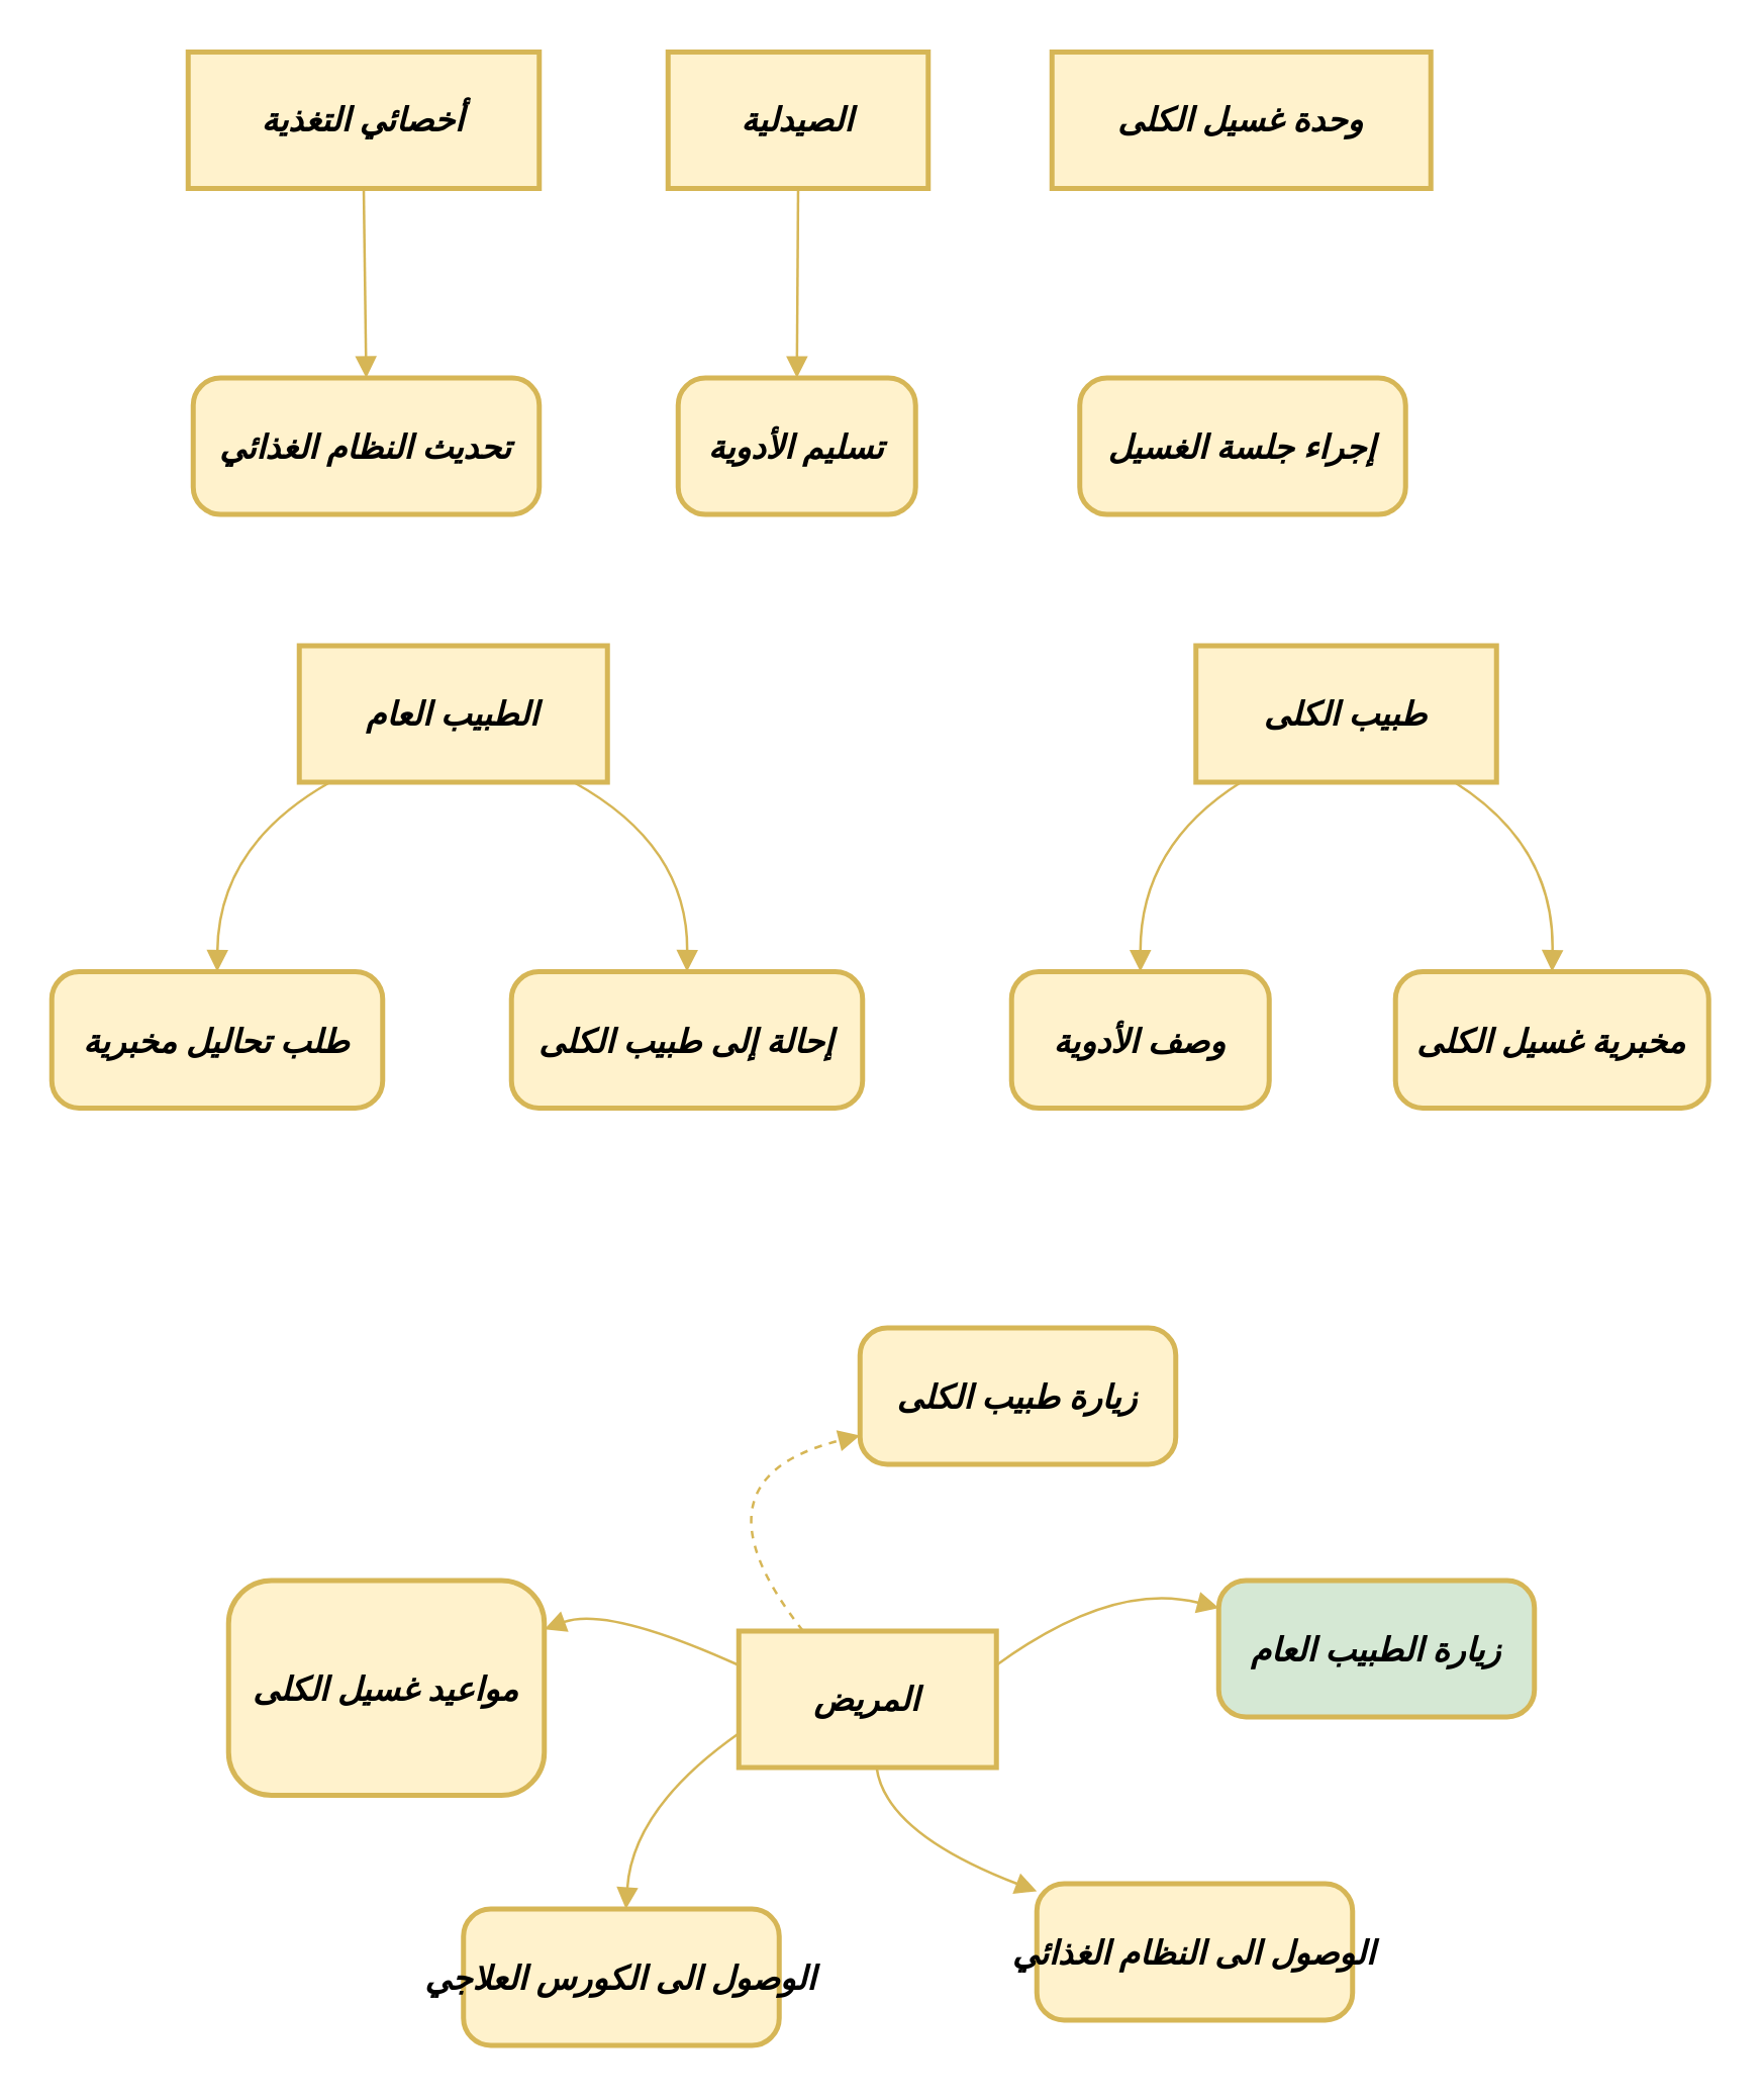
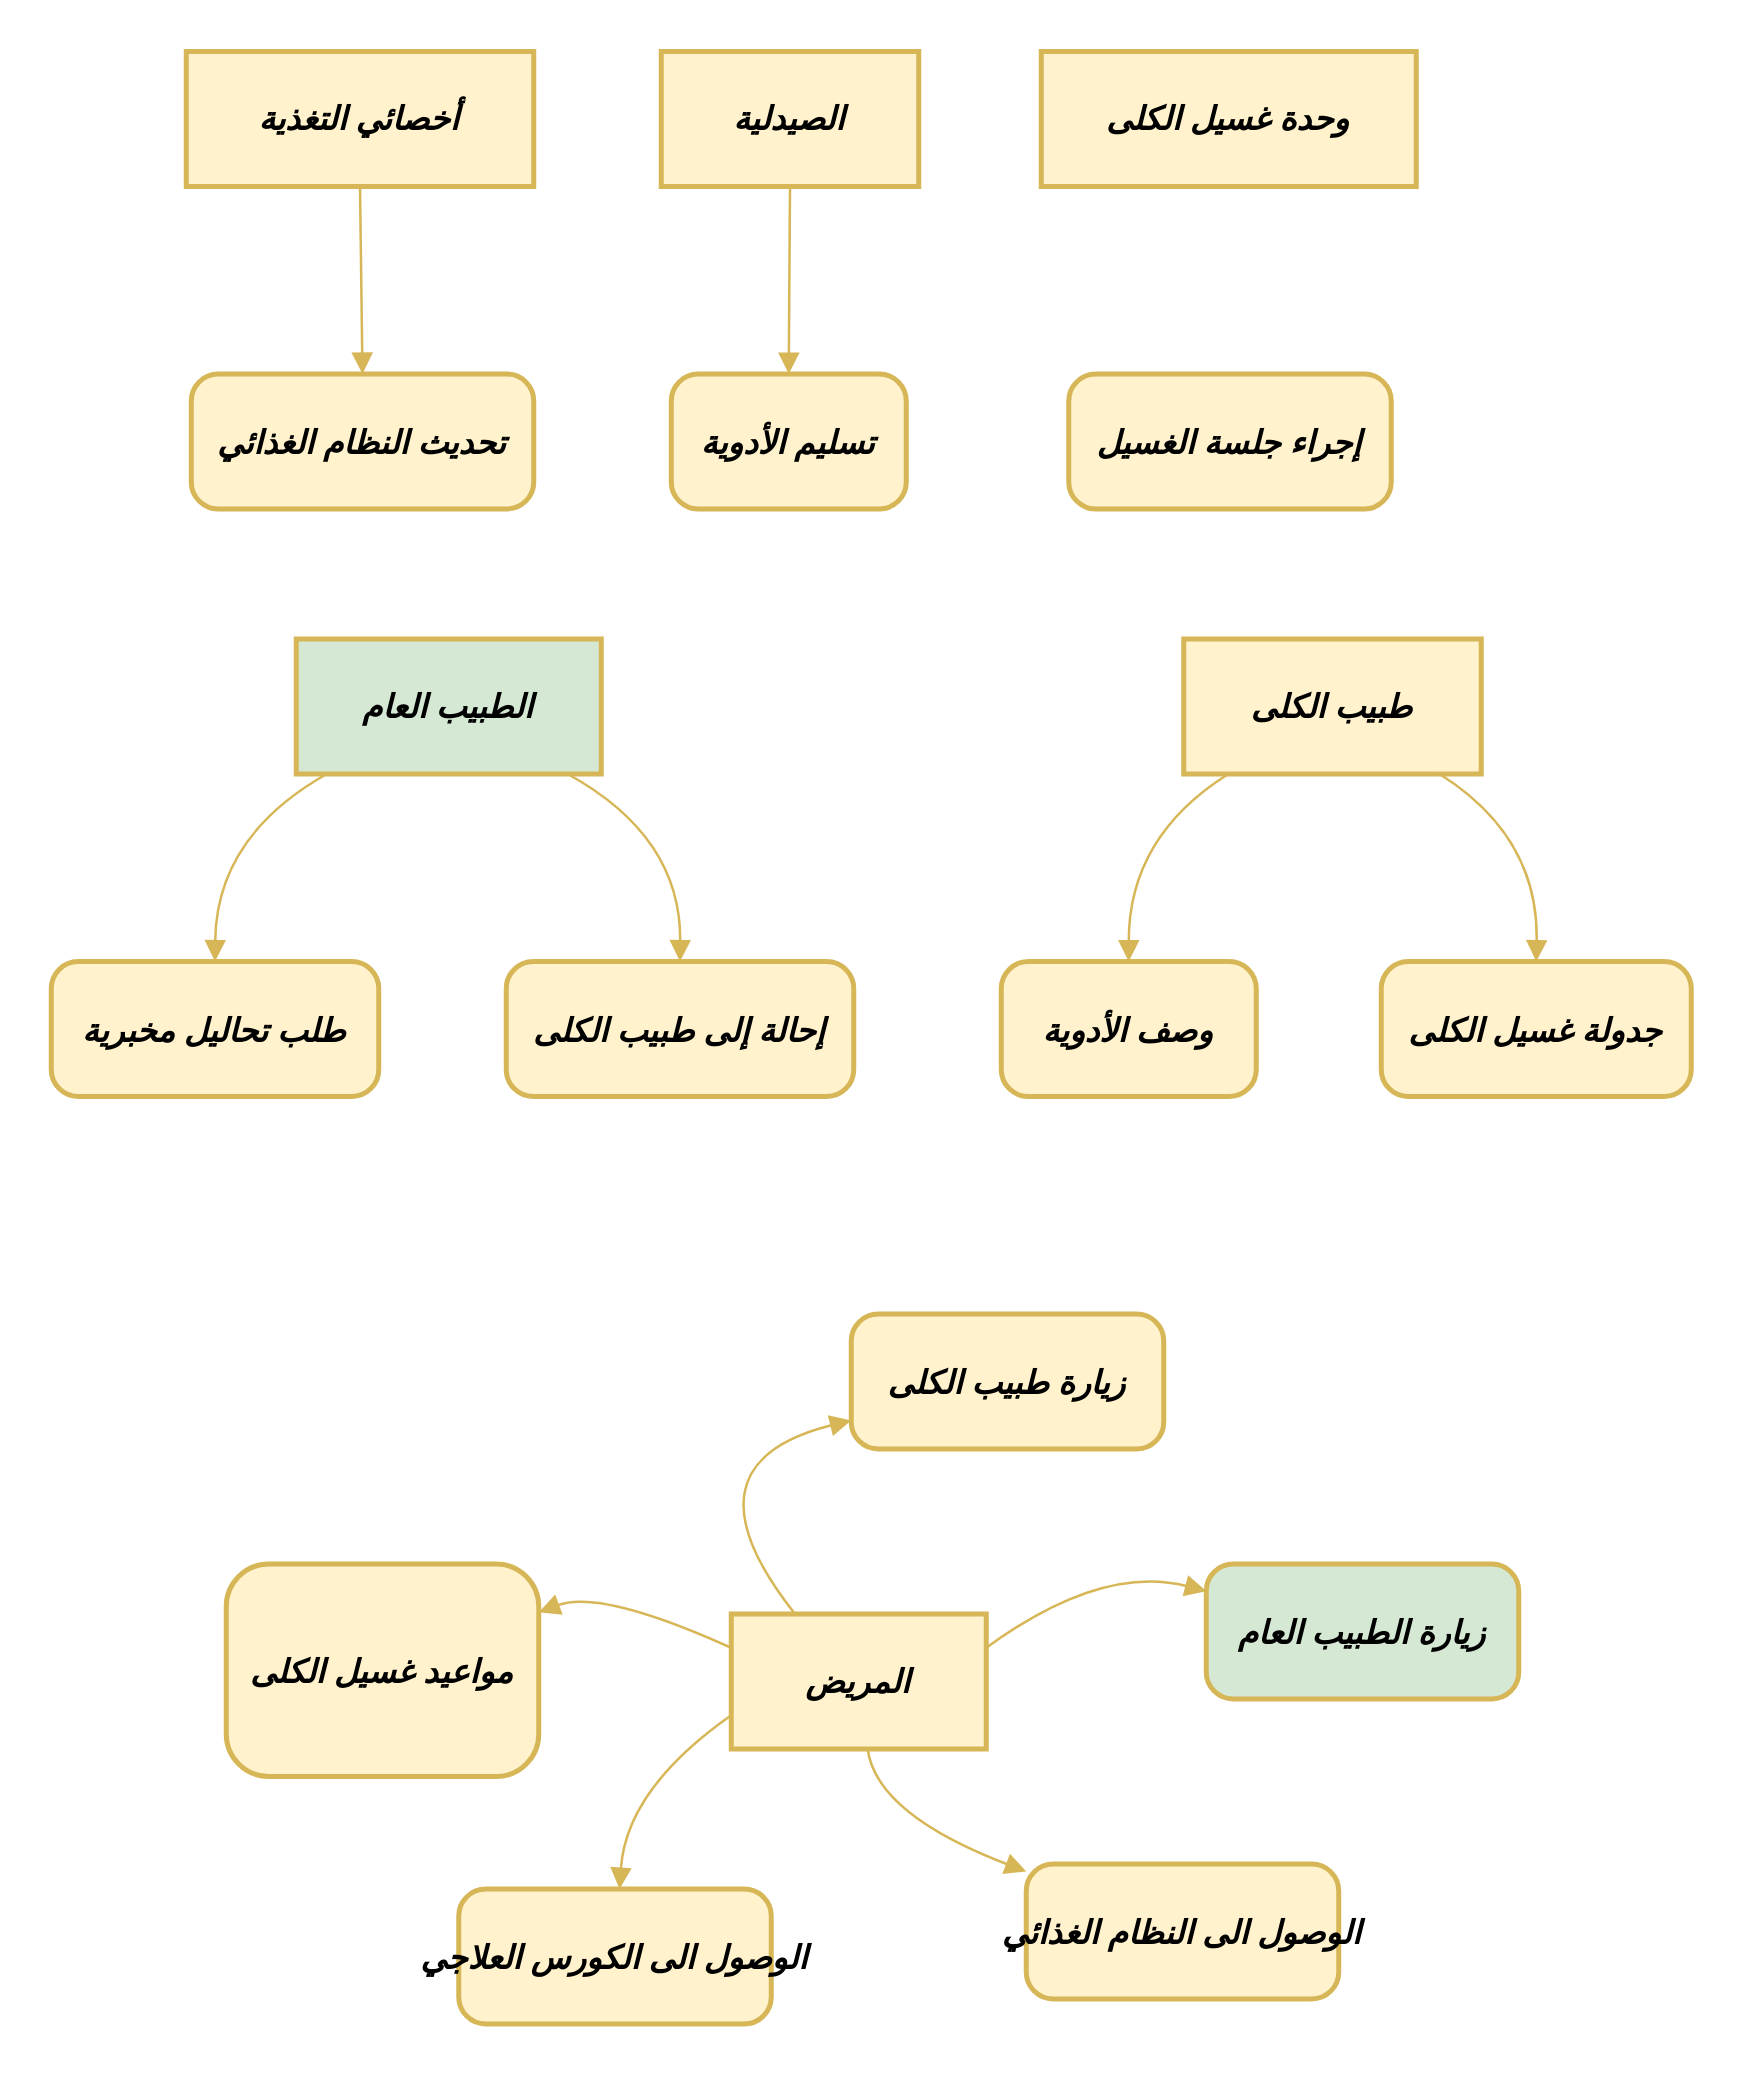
- <mxCell id="3" value="الطبيب العام" style="whiteSpace=wrap;strokeWidth=2;fillColor=#fff2cc;strokeColor=#d6b656;fontStyle=3;fontSize=13;" vertex="1" parent="1"><mxGeometry x="118" y="255" width="122" height="54" as="geometry" /></mxCell>
+ <mxCell id="3" value="الطبيب العام" style="whiteSpace=wrap;strokeWidth=2;fillColor=#d5e8d4;strokeColor=#d6b656;fontStyle=3;fontSize=13;" vertex="1" parent="1"><mxGeometry x="118" y="255" width="122" height="54" as="geometry" /></mxCell>
- <mxCell id="12" value="مخبرية غسيل الكلى" style="rounded=1;arcSize=20;strokeWidth=2;fillColor=#fff2cc;strokeColor=#d6b656;fontStyle=3;fontSize=13;" vertex="1" parent="1"><mxGeometry x="552" y="384" width="124" height="54" as="geometry" /></mxCell>
+ <mxCell id="12" value="جدولة غسيل الكلى" style="rounded=1;arcSize=20;strokeWidth=2;fillColor=#fff2cc;strokeColor=#d6b656;fontStyle=3;fontSize=13;" vertex="1" parent="1"><mxGeometry x="552" y="384" width="124" height="54" as="geometry" /></mxCell>
- <mxCell id="30" value="" style="curved=1;startArrow=none;endArrow=block;exitX=0.25;exitY=0;rounded=0;exitDx=0;exitDy=0;fillColor=#fff2cc;strokeColor=#d6b656;fontStyle=3;fontSize=13;dashed=1;" edge="1" parent="1" target="29" source="2"><mxGeometry relative="1" as="geometry"><Array as="points"><mxPoint x="270" y="585" /></Array><mxPoint x="271" y="645" as="sourcePoint" /></mxGeometry></mxCell>
+ <mxCell id="30" value="" style="curved=1;startArrow=none;endArrow=block;exitX=0.25;exitY=0;rounded=0;exitDx=0;exitDy=0;fillColor=#fff2cc;strokeColor=#d6b656;fontStyle=3;fontSize=13;" edge="1" parent="1" target="29" source="2"><mxGeometry relative="1" as="geometry"><Array as="points"><mxPoint x="270" y="585" /></Array><mxPoint x="271" y="645" as="sourcePoint" /></mxGeometry></mxCell>
